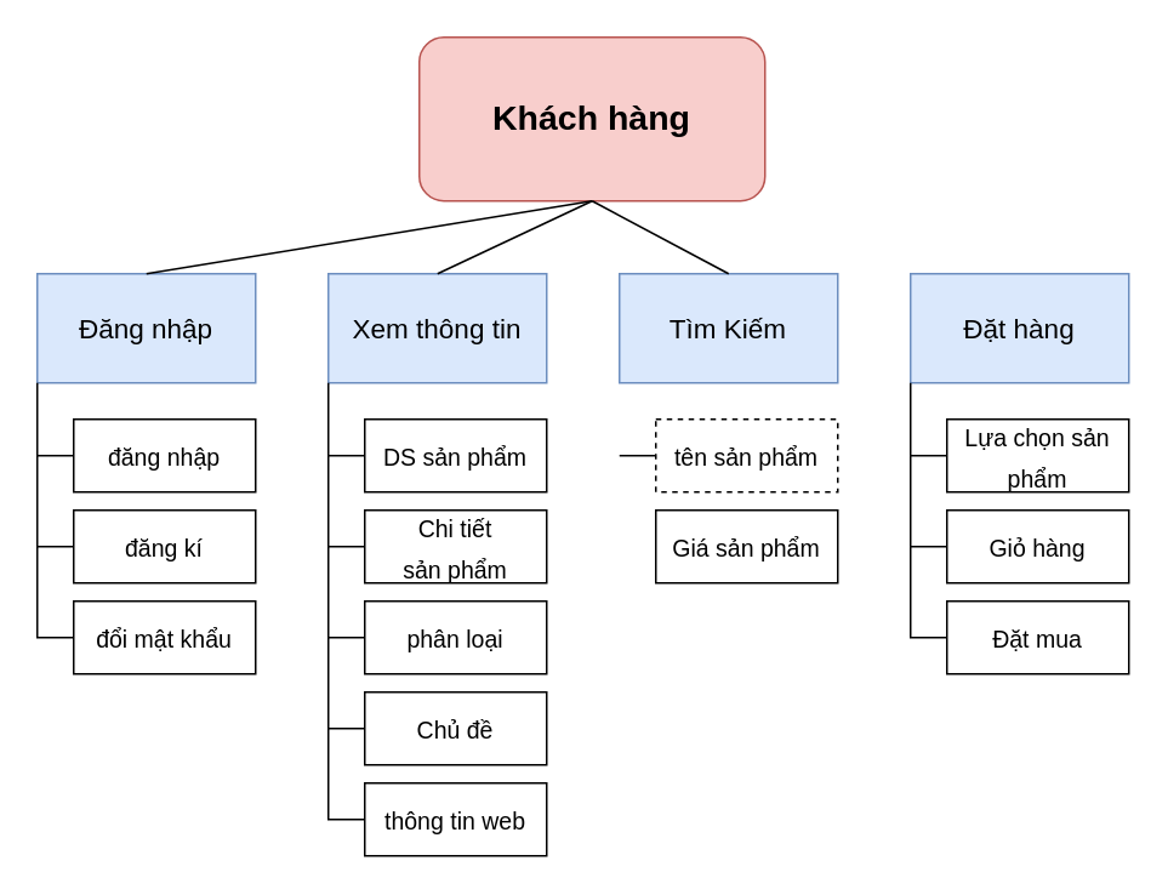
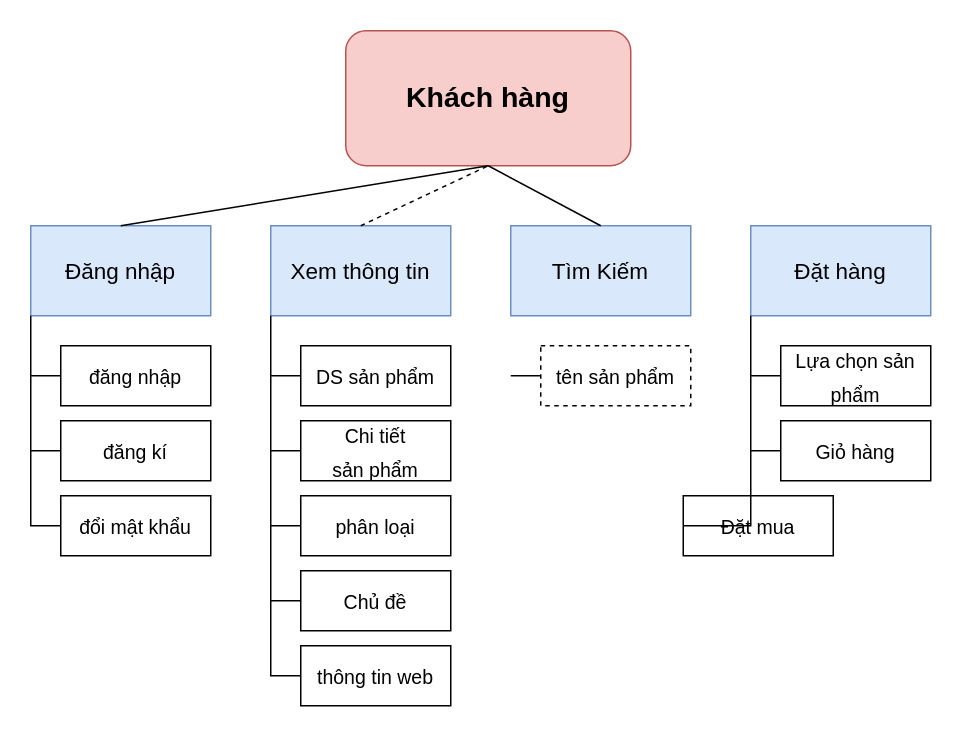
- <mxCell id="21" value="" style="endArrow=none;html=1;rounded=0;fontSize=13;entryX=0.5;entryY=1;entryDx=0;entryDy=0;exitX=0.5;exitY=0;exitDx=0;exitDy=0;" edge="1" parent="1" source="4" target="2"><mxGeometry width="50" height="50" relative="1" as="geometry"><mxPoint x="340" y="260" as="sourcePoint" /><mxPoint x="390" y="210" as="targetPoint" /></mxGeometry></mxCell>
+ <mxCell id="21" value="" style="endArrow=none;html=1;rounded=0;fontSize=13;entryX=0.5;entryY=1;entryDx=0;entryDy=0;exitX=0.5;exitY=0;exitDx=0;exitDy=0;dashed=1;" edge="1" parent="1" source="4" target="2"><mxGeometry width="50" height="50" relative="1" as="geometry"><mxPoint x="340" y="260" as="sourcePoint" /><mxPoint x="390" y="210" as="targetPoint" /></mxGeometry></mxCell>
- <mxCell id="16" value="&lt;span style=&quot;font-size: 13px&quot;&gt;Giá sản phẩm&lt;/span&gt;" style="rounded=0;whiteSpace=wrap;html=1;fontSize=19;" vertex="1" parent="1"><mxGeometry x="360" y="280" width="100" height="40" as="geometry" /></mxCell>
- <mxCell id="19" value="&lt;span style=&quot;font-size: 13px&quot;&gt;Đặt mua&lt;/span&gt;" style="rounded=0;whiteSpace=wrap;html=1;fontSize=19;" vertex="1" parent="1"><mxGeometry x="520" y="330" width="100" height="40" as="geometry" /></mxCell>
+ <mxCell id="19" value="&lt;span style=&quot;font-size: 13px&quot;&gt;Đặt mua&lt;/span&gt;" style="rounded=0;whiteSpace=wrap;html=1;fontSize=19;" vertex="1" parent="1"><mxGeometry x="455" y="330" width="100" height="40" as="geometry" /></mxCell>
